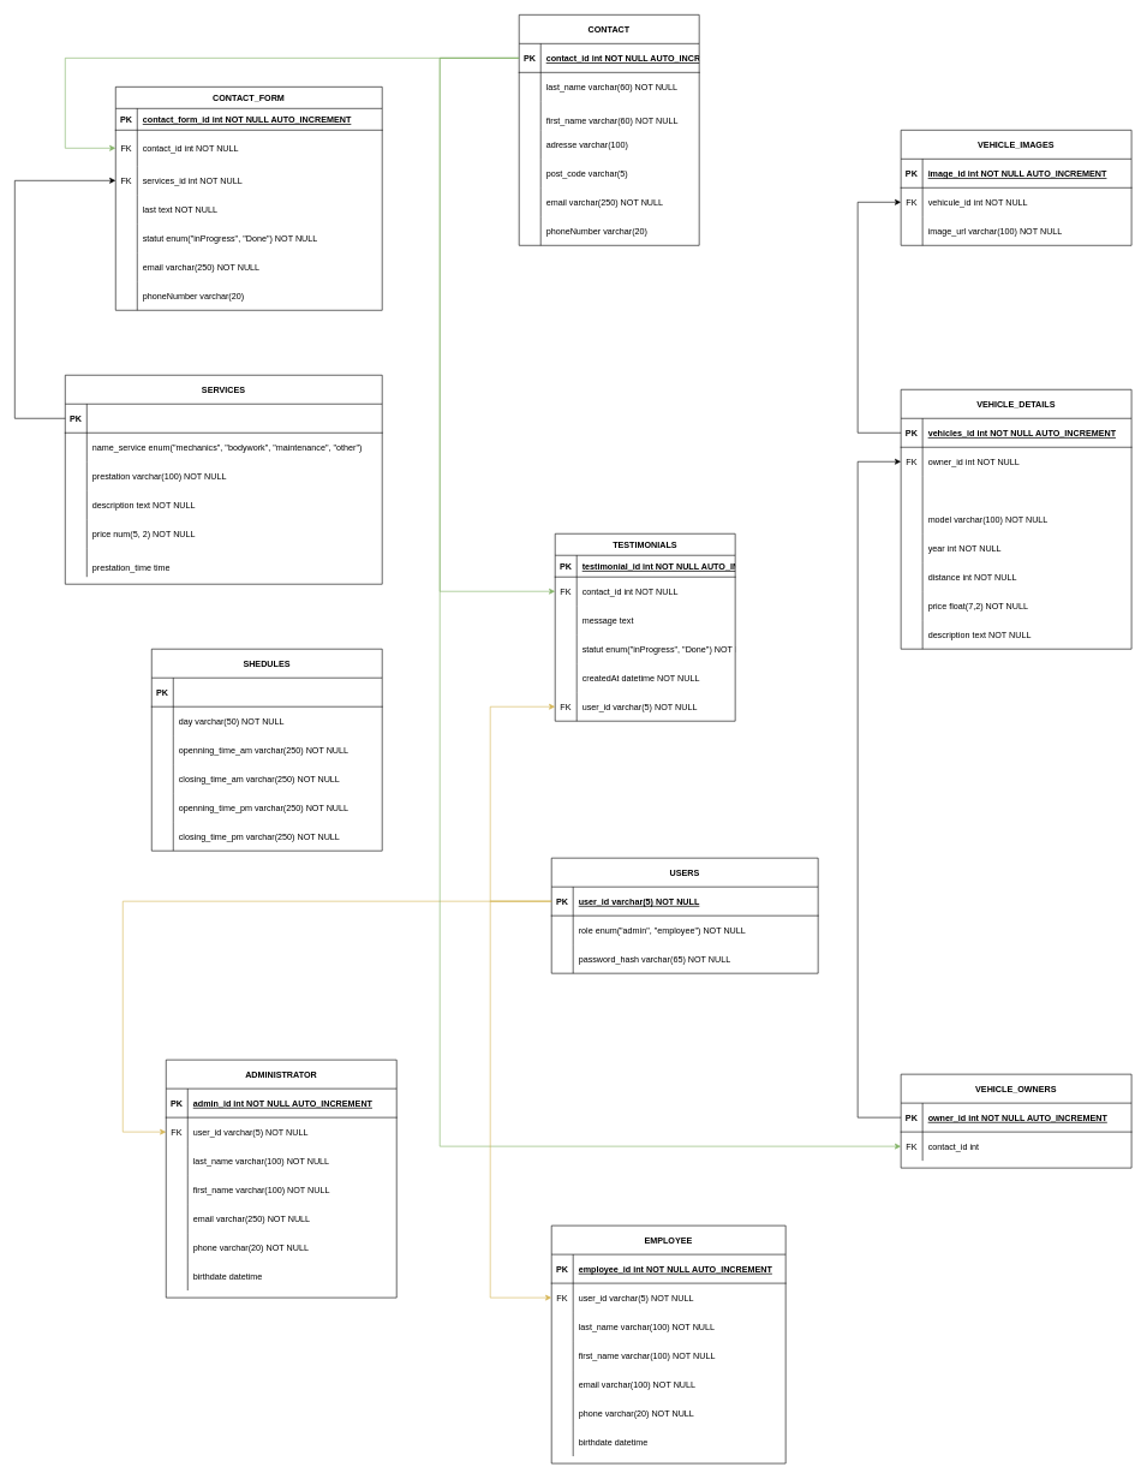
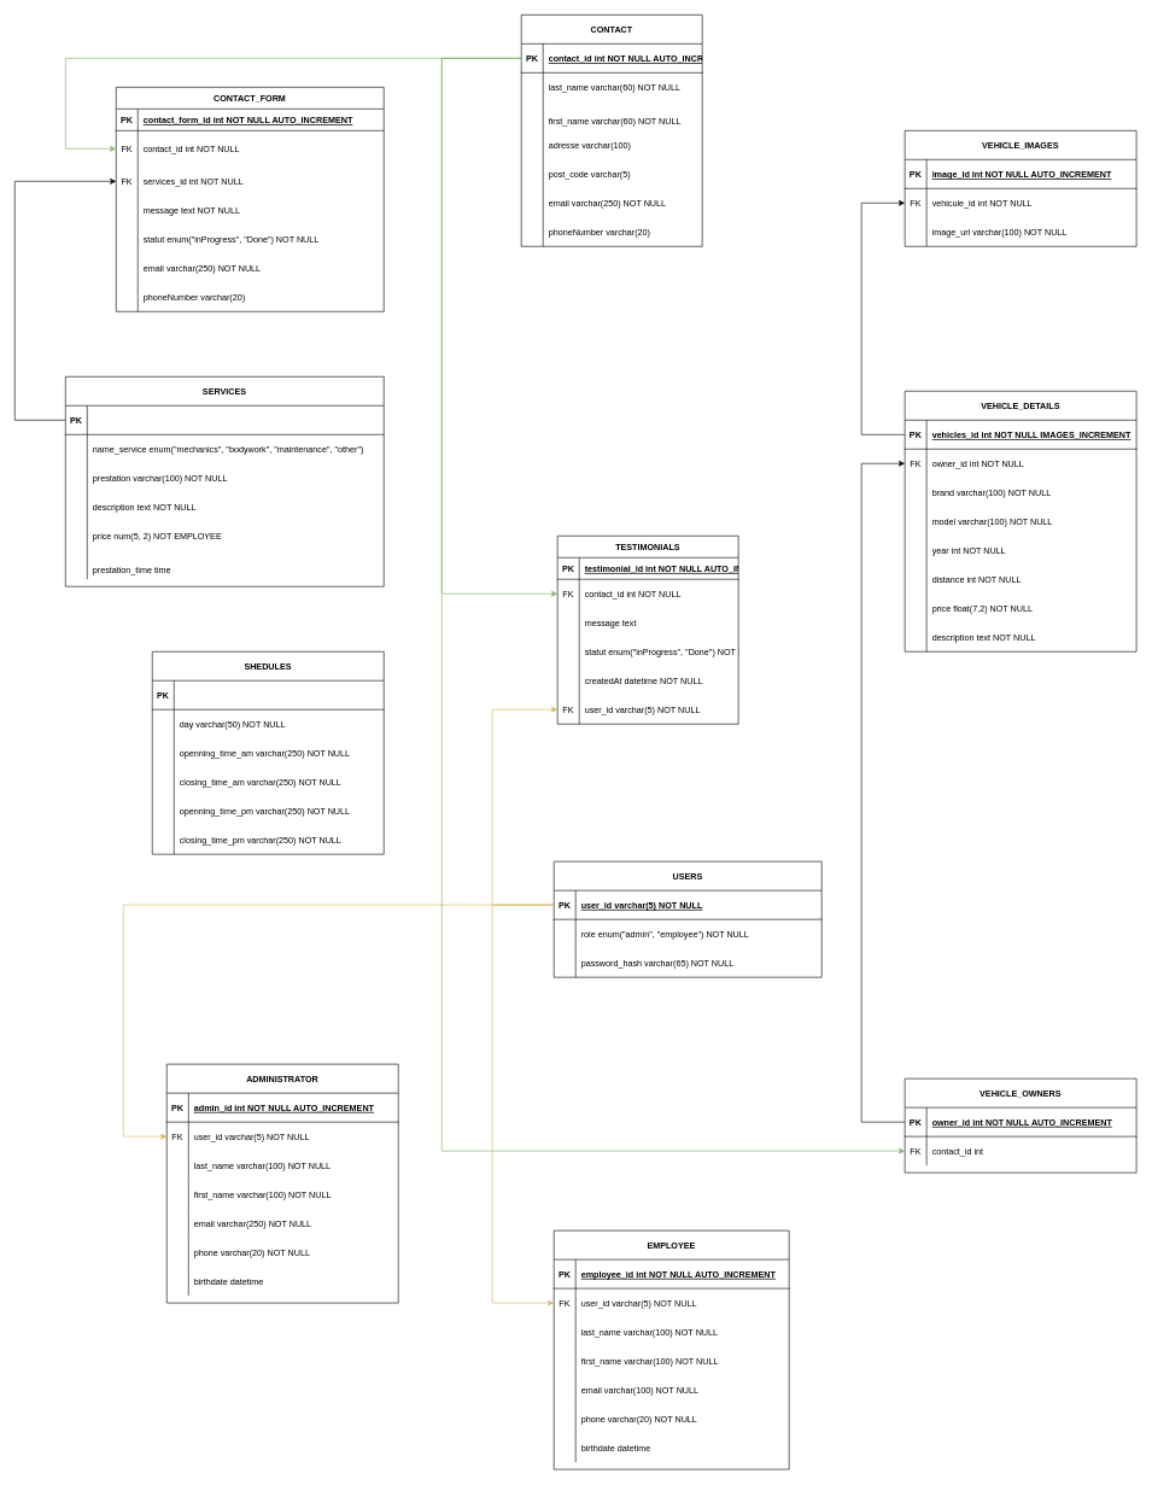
- <mxCell id="148" value="last text NOT NULL" style="shape=partialRectangle;overflow=hidden;connectable=0;fillColor=none;top=0;left=0;bottom=0;right=0;align=left;spacingLeft=6;" parent="146" vertex="1"><mxGeometry x="30" width="340" height="40" as="geometry"><mxRectangle width="340" height="40" as="alternateBounds" /></mxGeometry></mxCell>
+ <mxCell id="148" value="message text NOT NULL" style="shape=partialRectangle;overflow=hidden;connectable=0;fillColor=none;top=0;left=0;bottom=0;right=0;align=left;spacingLeft=6;" parent="146" vertex="1"><mxGeometry x="30" width="340" height="40" as="geometry"><mxRectangle width="340" height="40" as="alternateBounds" /></mxGeometry></mxCell>
- <mxCell id="163" value="vehicles_id int NOT NULL AUTO_INCREMENT" style="shape=partialRectangle;overflow=hidden;connectable=0;fillColor=none;top=0;left=0;bottom=0;right=0;align=left;spacingLeft=6;fontStyle=5;" parent="161" vertex="1"><mxGeometry x="30" width="290" height="40" as="geometry"><mxRectangle width="290" height="40" as="alternateBounds" /></mxGeometry></mxCell>
+ <mxCell id="163" value="vehicles_id int NOT NULL IMAGES_INCREMENT" style="shape=partialRectangle;overflow=hidden;connectable=0;fillColor=none;top=0;left=0;bottom=0;right=0;align=left;spacingLeft=6;fontStyle=5;" parent="161" vertex="1"><mxGeometry x="30" width="290" height="40" as="geometry"><mxRectangle width="290" height="40" as="alternateBounds" /></mxGeometry></mxCell>
+ <mxCell id="169" value="brand varchar(100) NOT NULL" style="shape=partialRectangle;overflow=hidden;connectable=0;fillColor=none;top=0;left=0;bottom=0;right=0;align=left;spacingLeft=6;" parent="167" vertex="1"><mxGeometry x="30" width="290" height="40" as="geometry"><mxRectangle width="290" height="40" as="alternateBounds" /></mxGeometry></mxCell>
- <mxCell id="89" value="price num(5, 2) NOT NULL" style="shape=partialRectangle;overflow=hidden;connectable=0;fillColor=none;top=0;left=0;bottom=0;right=0;align=left;spacingLeft=6;" parent="87" vertex="1"><mxGeometry x="30" width="410" height="40" as="geometry"><mxRectangle width="410" height="40" as="alternateBounds" /></mxGeometry></mxCell>
+ <mxCell id="89" value="price num(5, 2) NOT EMPLOYEE" style="shape=partialRectangle;overflow=hidden;connectable=0;fillColor=none;top=0;left=0;bottom=0;right=0;align=left;spacingLeft=6;" parent="87" vertex="1"><mxGeometry x="30" width="410" height="40" as="geometry"><mxRectangle width="410" height="40" as="alternateBounds" /></mxGeometry></mxCell>
